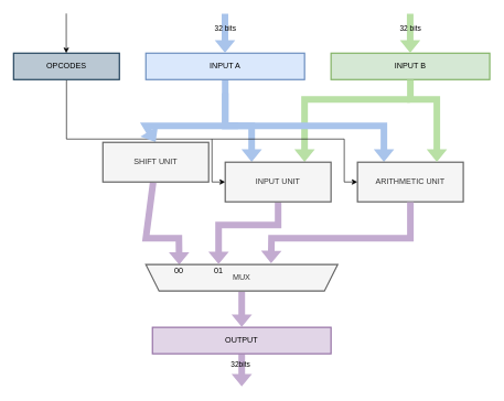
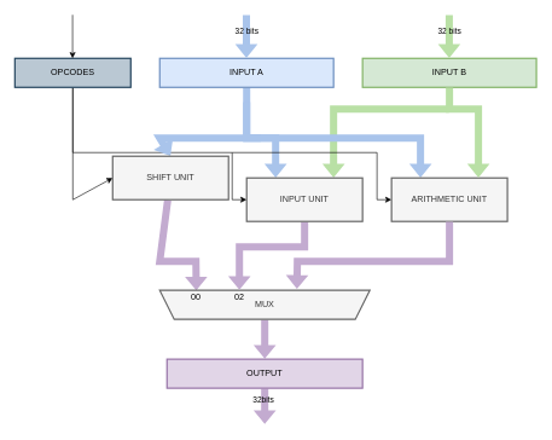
+ <mxCell id="7" style="edgeStyle=none;rounded=0;orthogonalLoop=1;jettySize=auto;html=1;strokeWidth=1;fillColor=#B9E0A5;entryX=0;entryY=0.5;entryDx=0;entryDy=0;" parent="1" source="8" target="17" edge="1"><mxGeometry relative="1" as="geometry"><mxPoint x="100" y="320" as="targetPoint" /><Array as="points"><mxPoint x="100" y="275" /></Array></mxGeometry></mxCell>
- <mxCell id="30" value="01" style="text;html=1;strokeColor=none;fillColor=none;align=center;verticalAlign=middle;whiteSpace=wrap;rounded=0;" parent="1" vertex="1"><mxGeometry x="310" y="400" width="40" height="20" as="geometry" /></mxCell>
+ <mxCell id="30" value="02" style="text;html=1;strokeColor=none;fillColor=none;align=center;verticalAlign=middle;whiteSpace=wrap;rounded=0;" parent="1" vertex="1"><mxGeometry x="310" y="400" width="40" height="20" as="geometry" /></mxCell>
